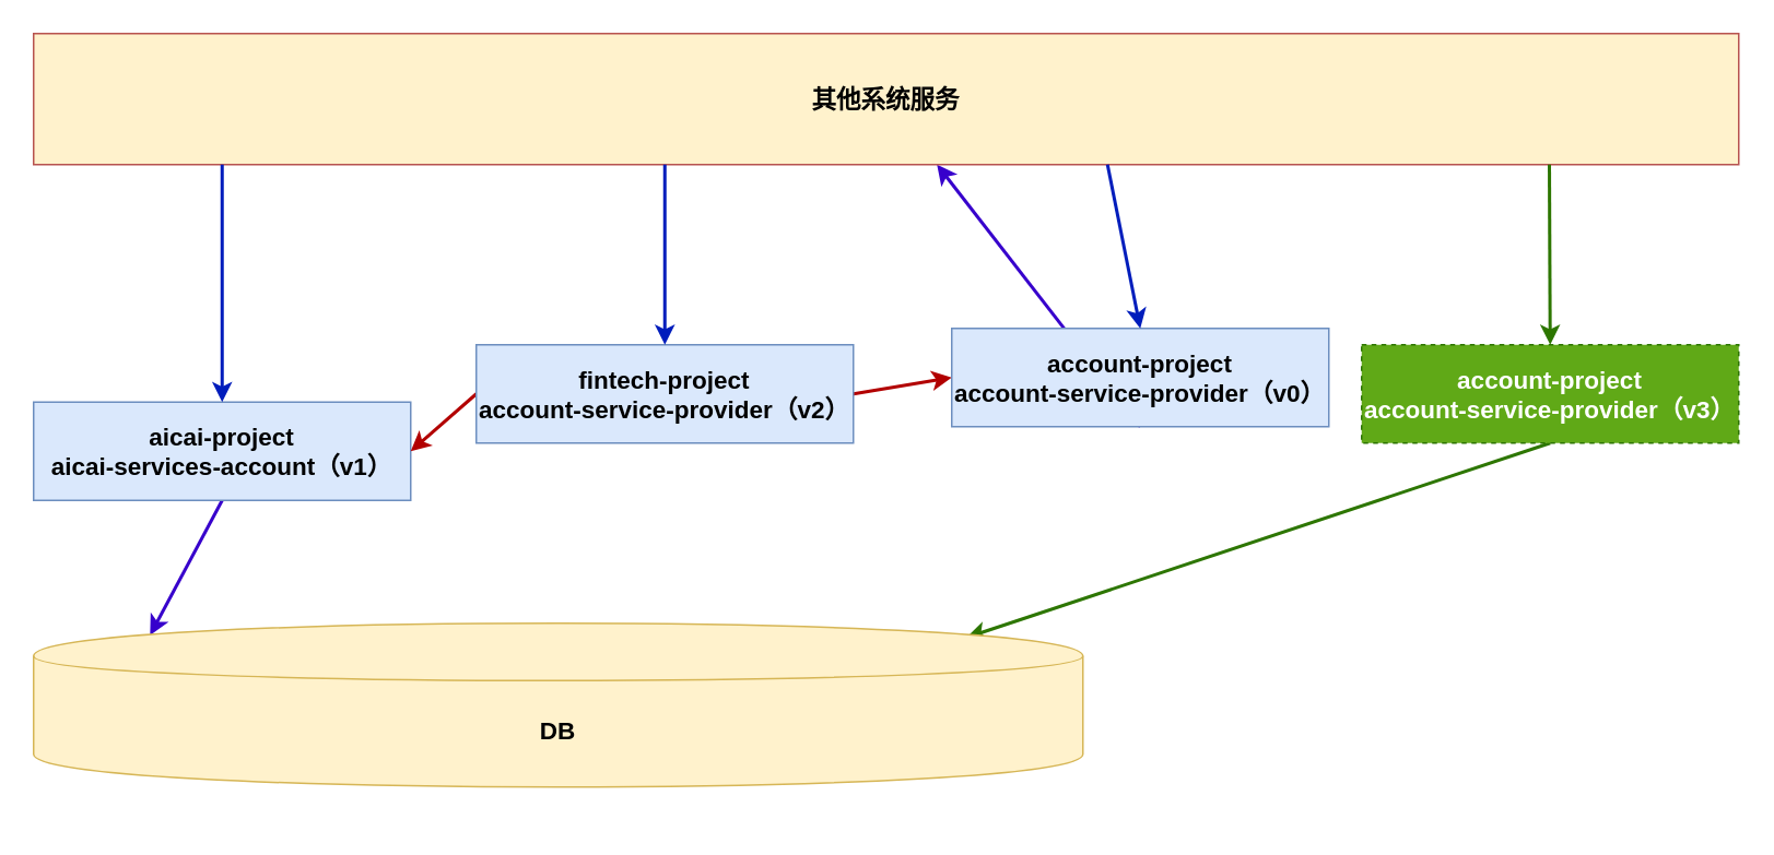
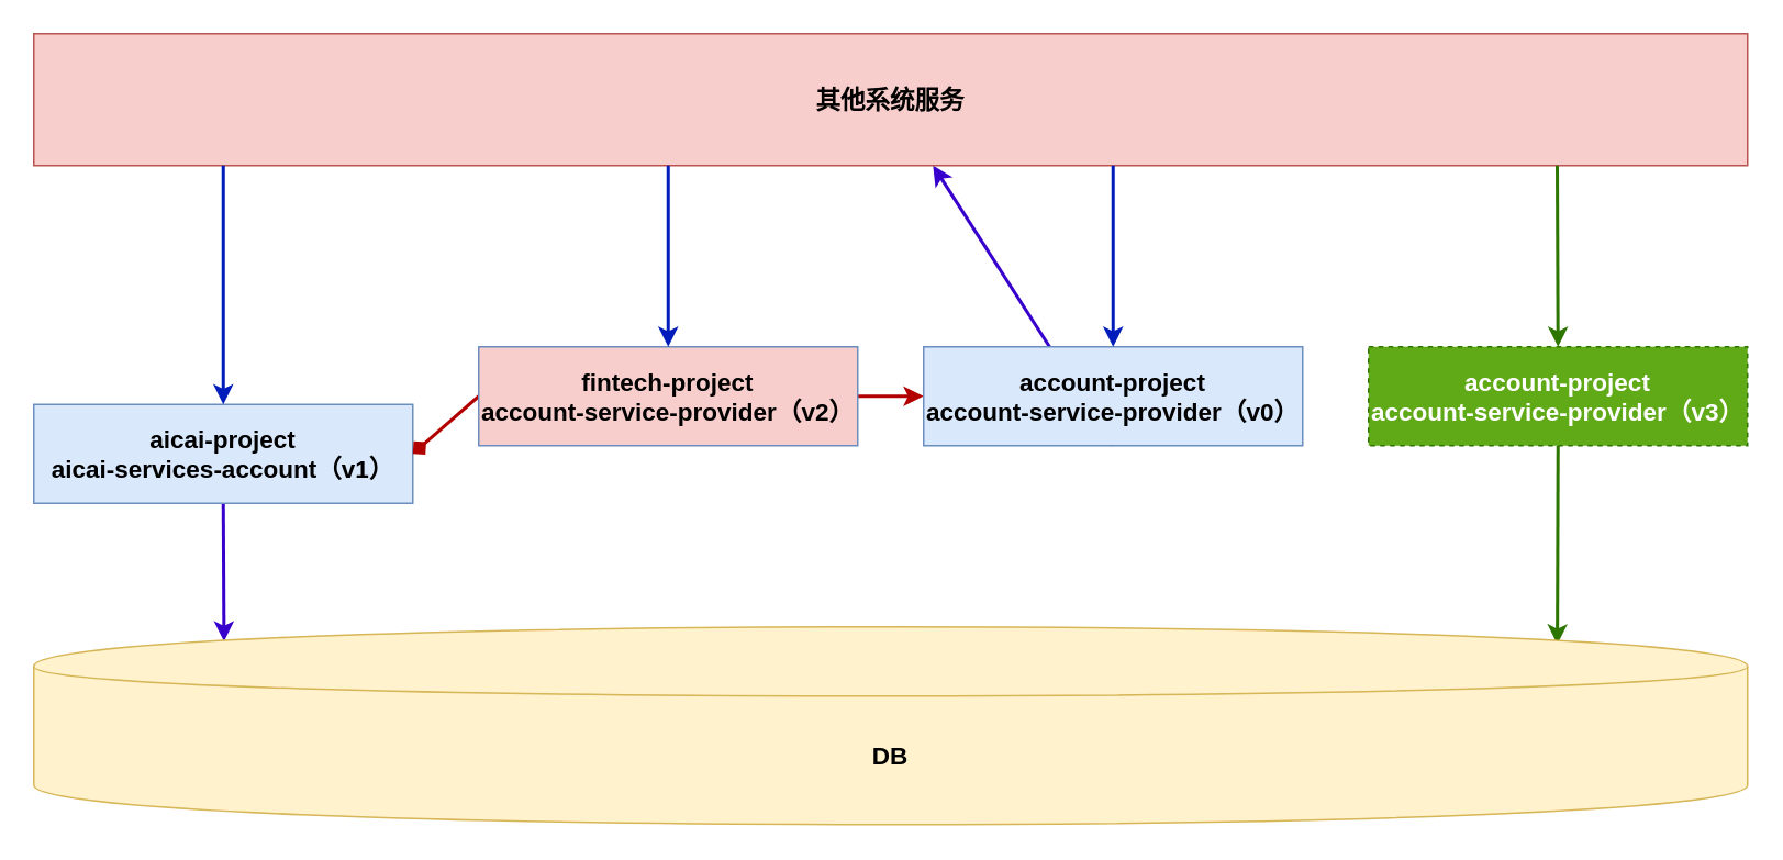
- <mxCell id="11" value="其他系统服务" style="rounded=0;whiteSpace=wrap;html=1;fontSize=15;fontStyle=1;fillColor=#fff2cc;strokeColor=#b85450;" vertex="1" parent="1"><mxGeometry x="20" y="20" width="1040" height="80" as="geometry" /></mxCell>
+ <mxCell id="11" value="其他系统服务" style="rounded=0;whiteSpace=wrap;html=1;fontSize=15;fontStyle=1;fillColor=#f8cecc;strokeColor=#b85450;" vertex="1" parent="1"><mxGeometry x="20" y="20" width="1040" height="80" as="geometry" /></mxCell>
- <mxCell id="8" value="&lt;b style=&quot;font-size: 15px&quot;&gt;&lt;span lang=&quot;EN-US&quot; style=&quot;font-size: 15px&quot;&gt;account-project&lt;br&gt;account-service-provider&lt;/span&gt;&lt;span style=&quot;font-size: 15px&quot;&gt;（&lt;/span&gt;&lt;span lang=&quot;EN-US&quot; style=&quot;font-size: 15px&quot;&gt;v0&lt;/span&gt;&lt;span style=&quot;font-size: 15px&quot;&gt;）&lt;/span&gt;&lt;/b&gt;" style="rounded=0;whiteSpace=wrap;html=1;fontSize=15;fillColor=#dae8fc;strokeColor=#6c8ebf;" vertex="1" parent="1"><mxGeometry x="580" y="200" width="230" height="60" as="geometry" /></mxCell>
+ <mxCell id="8" value="&lt;b style=&quot;font-size: 15px&quot;&gt;&lt;span lang=&quot;EN-US&quot; style=&quot;font-size: 15px&quot;&gt;account-project&lt;br&gt;account-service-provider&lt;/span&gt;&lt;span style=&quot;font-size: 15px&quot;&gt;（&lt;/span&gt;&lt;span lang=&quot;EN-US&quot; style=&quot;font-size: 15px&quot;&gt;v0&lt;/span&gt;&lt;span style=&quot;font-size: 15px&quot;&gt;）&lt;/span&gt;&lt;/b&gt;" style="rounded=0;whiteSpace=wrap;html=1;fontSize=15;fillColor=#dae8fc;strokeColor=#6c8ebf;" vertex="1" parent="1"><mxGeometry x="560" y="210" width="230" height="60" as="geometry" /></mxCell>
- <mxCell id="6" value="&lt;b style=&quot;font-size: 15px&quot;&gt;&lt;span lang=&quot;EN-US&quot; style=&quot;font-size: 15px&quot;&gt;fintech-project&lt;br&gt;account-service-provider&lt;/span&gt;&lt;span style=&quot;font-size: 15px&quot;&gt;（&lt;/span&gt;&lt;span lang=&quot;EN-US&quot; style=&quot;font-size: 15px&quot;&gt;v2&lt;/span&gt;&lt;span style=&quot;font-size: 15px&quot;&gt;）&lt;/span&gt;&lt;/b&gt;" style="rounded=0;whiteSpace=wrap;html=1;fontSize=15;fillColor=#dae8fc;strokeColor=#6c8ebf;" vertex="1" parent="1"><mxGeometry x="290" y="210" width="230" height="60" as="geometry" /></mxCell>
+ <mxCell id="6" value="&lt;b style=&quot;font-size: 15px&quot;&gt;&lt;span lang=&quot;EN-US&quot; style=&quot;font-size: 15px&quot;&gt;fintech-project&lt;br&gt;account-service-provider&lt;/span&gt;&lt;span style=&quot;font-size: 15px&quot;&gt;（&lt;/span&gt;&lt;span lang=&quot;EN-US&quot; style=&quot;font-size: 15px&quot;&gt;v2&lt;/span&gt;&lt;span style=&quot;font-size: 15px&quot;&gt;）&lt;/span&gt;&lt;/b&gt;" style="rounded=0;whiteSpace=wrap;html=1;fontSize=15;fillColor=#f8cecc;strokeColor=#6c8ebf;" vertex="1" parent="1"><mxGeometry x="290" y="210" width="230" height="60" as="geometry" /></mxCell>
- <mxCell id="5" style="edgeStyle=none;rounded=0;orthogonalLoop=1;jettySize=auto;html=1;exitX=0;exitY=0.5;exitDx=0;exitDy=0;entryX=1;entryY=0.5;entryDx=0;entryDy=0;strokeWidth=2;fontSize=15;strokeColor=#B20000;fillColor=#e51400;" edge="1" parent="1" source="6" target="3"><mxGeometry relative="1" as="geometry" /></mxCell>
+ <mxCell id="5" style="edgeStyle=none;rounded=0;orthogonalLoop=1;jettySize=auto;html=1;exitX=0;exitY=0.5;exitDx=0;exitDy=0;entryX=1;entryY=0.5;entryDx=0;entryDy=0;strokeWidth=2;fontSize=15;strokeColor=#B20000;fillColor=#e51400;endArrow=diamond;" edge="1" parent="1" source="6" target="3"><mxGeometry relative="1" as="geometry" /></mxCell>
- <mxCell id="12" value="DB" style="shape=cylinder;whiteSpace=wrap;html=1;boundedLbl=1;backgroundOutline=1;fontSize=15;fontStyle=1;fillColor=#fff2cc;strokeColor=#d6b656;" vertex="1" parent="1"><mxGeometry x="20" y="380" width="640" height="100" as="geometry" /></mxCell>
+ <mxCell id="12" value="DB" style="shape=cylinder;whiteSpace=wrap;html=1;boundedLbl=1;backgroundOutline=1;fontSize=15;fontStyle=1;fillColor=#fff2cc;strokeColor=#d6b656;" vertex="1" parent="1"><mxGeometry x="20" y="380" width="1040" height="120" as="geometry" /></mxCell>
